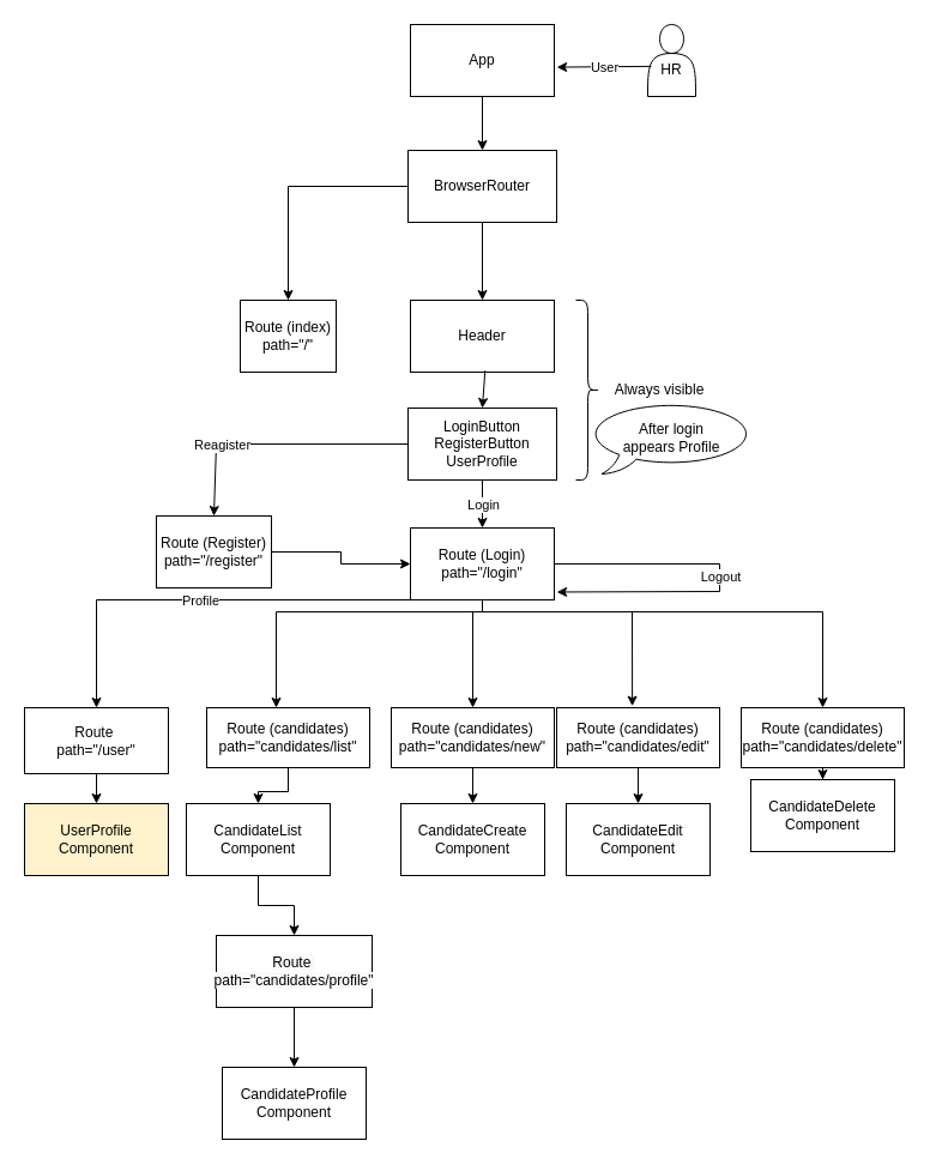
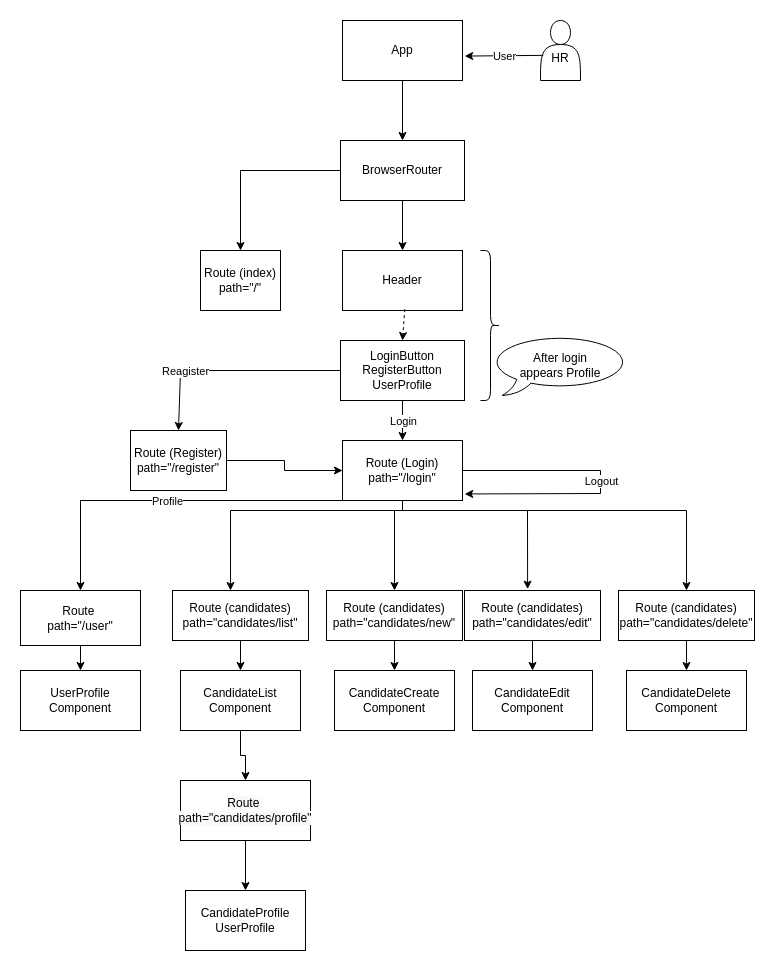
- <mxCell id="6" value="BrowserRouter" style="rounded=0;whiteSpace=wrap;html=1;" vertex="1" parent="1"><mxGeometry x="340" y="125" width="124" height="60" as="geometry" /></mxCell>
+ <mxCell id="6" value="BrowserRouter" style="rounded=0;whiteSpace=wrap;html=1;" vertex="1" parent="1"><mxGeometry x="340" y="140" width="124" height="60" as="geometry" /></mxCell>
- <mxCell id="12" value="" style="endArrow=classic;html=1;rounded=0;exitX=0.519;exitY=0.978;exitDx=0;exitDy=0;entryX=0.5;entryY=0;entryDx=0;entryDy=0;exitPerimeter=0;" edge="1" parent="1" source="8" target="11"><mxGeometry width="50" height="50" relative="1" as="geometry"><mxPoint x="380" y="420" as="sourcePoint" /><mxPoint x="430" y="370" as="targetPoint" /></mxGeometry></mxCell>
+ <mxCell id="12" value="" style="endArrow=classic;html=1;rounded=0;exitX=0.519;exitY=0.978;exitDx=0;exitDy=0;entryX=0.5;entryY=0;entryDx=0;entryDy=0;exitPerimeter=0;dashed=1;" edge="1" parent="1" source="8" target="11"><mxGeometry width="50" height="50" relative="1" as="geometry"><mxPoint x="380" y="420" as="sourcePoint" /><mxPoint x="430" y="370" as="targetPoint" /></mxGeometry></mxCell>
- <mxCell id="16" value="Always visible" style="text;html=1;strokeColor=none;fillColor=none;align=center;verticalAlign=middle;whiteSpace=wrap;overflow=hidden;" vertex="1" parent="1"><mxGeometry x="510" y="315" width="80" height="20" as="geometry" /></mxCell>
- <mxCell id="39" value="CandidateDelete&lt;br&gt;Component" style="whiteSpace=wrap;html=1;rounded=0;" vertex="1" parent="1"><mxGeometry x="626" y="650" width="120" height="60" as="geometry" /></mxCell>
+ <mxCell id="39" value="CandidateDelete&lt;br&gt;Component" style="whiteSpace=wrap;html=1;rounded=0;" vertex="1" parent="1"><mxGeometry x="626" y="670" width="120" height="60" as="geometry" /></mxCell>
- <mxCell id="47" value="UserProfile&lt;br&gt;Component" style="rounded=0;whiteSpace=wrap;html=1;fillColor=#fff2cc;" vertex="1" parent="1"><mxGeometry x="20" y="670" width="120" height="60" as="geometry" /></mxCell>
+ <mxCell id="47" value="UserProfile&lt;br&gt;Component" style="rounded=0;whiteSpace=wrap;html=1;" vertex="1" parent="1"><mxGeometry x="20" y="670" width="120" height="60" as="geometry" /></mxCell>
- <mxCell id="29" value="CandidateList&lt;br&gt;Component" style="whiteSpace=wrap;html=1;rounded=0;" vertex="1" parent="1"><mxGeometry x="155" y="670" width="120" height="60" as="geometry" /></mxCell>
+ <mxCell id="29" value="CandidateList&lt;br&gt;Component" style="whiteSpace=wrap;html=1;rounded=0;" vertex="1" parent="1"><mxGeometry x="180" y="670" width="120" height="60" as="geometry" /></mxCell>
- <mxCell id="42" value="CandidateProfile&lt;br&gt;Component" style="rounded=0;whiteSpace=wrap;html=1;" vertex="1" parent="1"><mxGeometry x="185" y="890" width="120" height="60" as="geometry" /></mxCell>
+ <mxCell id="42" value="CandidateProfile&lt;br&gt;UserProfile" style="rounded=0;whiteSpace=wrap;html=1;" vertex="1" parent="1"><mxGeometry x="185" y="890" width="120" height="60" as="geometry" /></mxCell>
